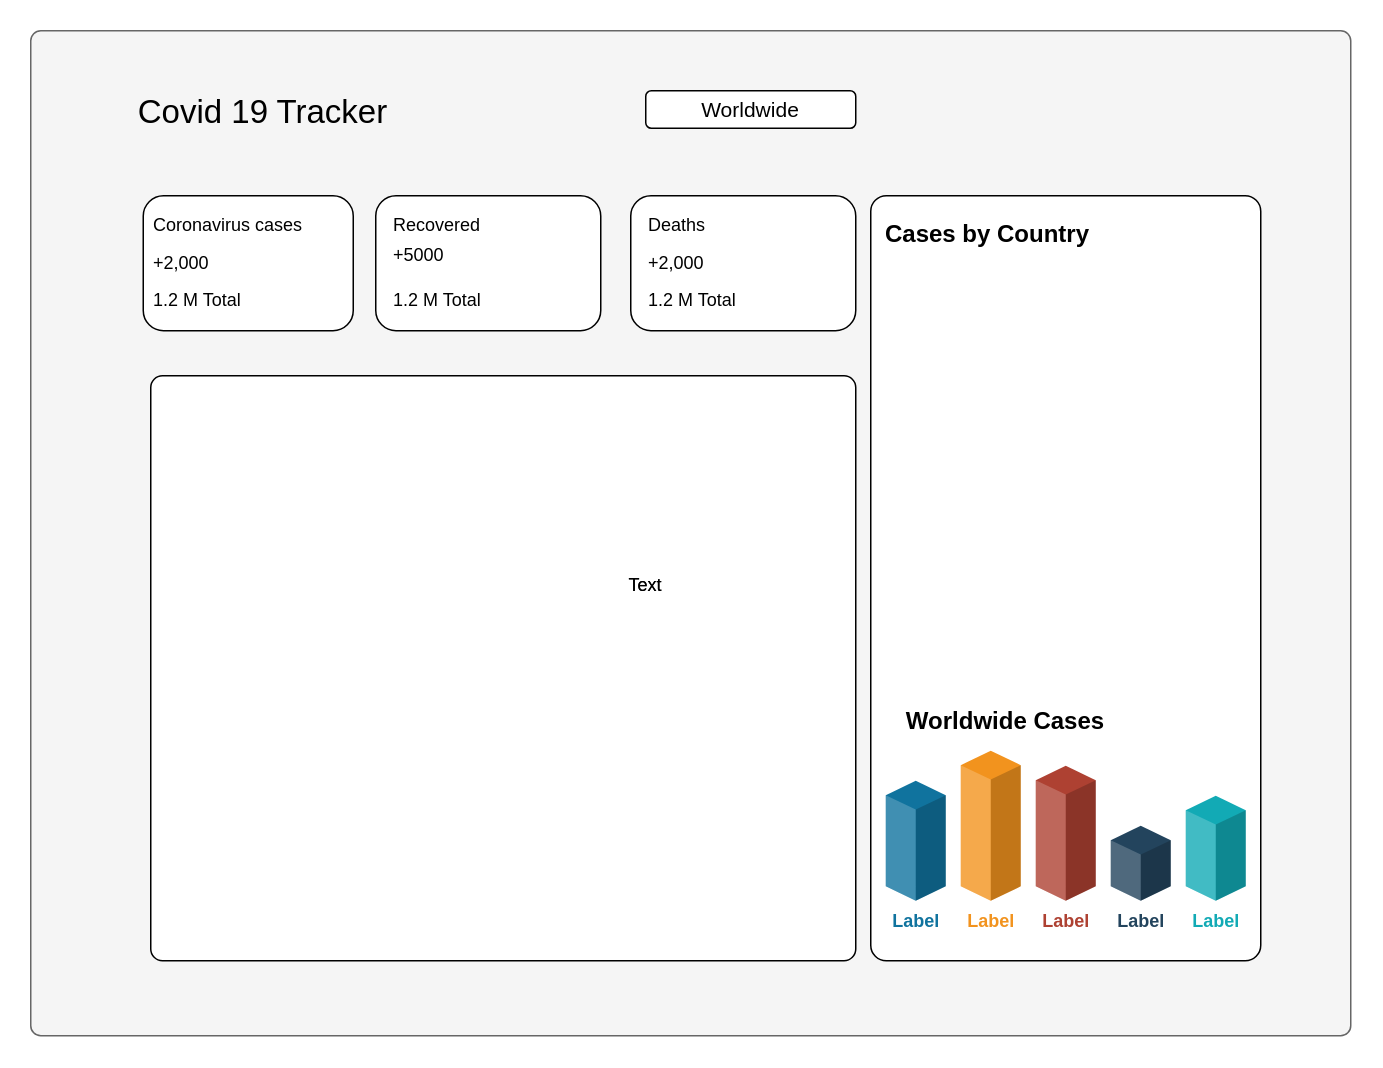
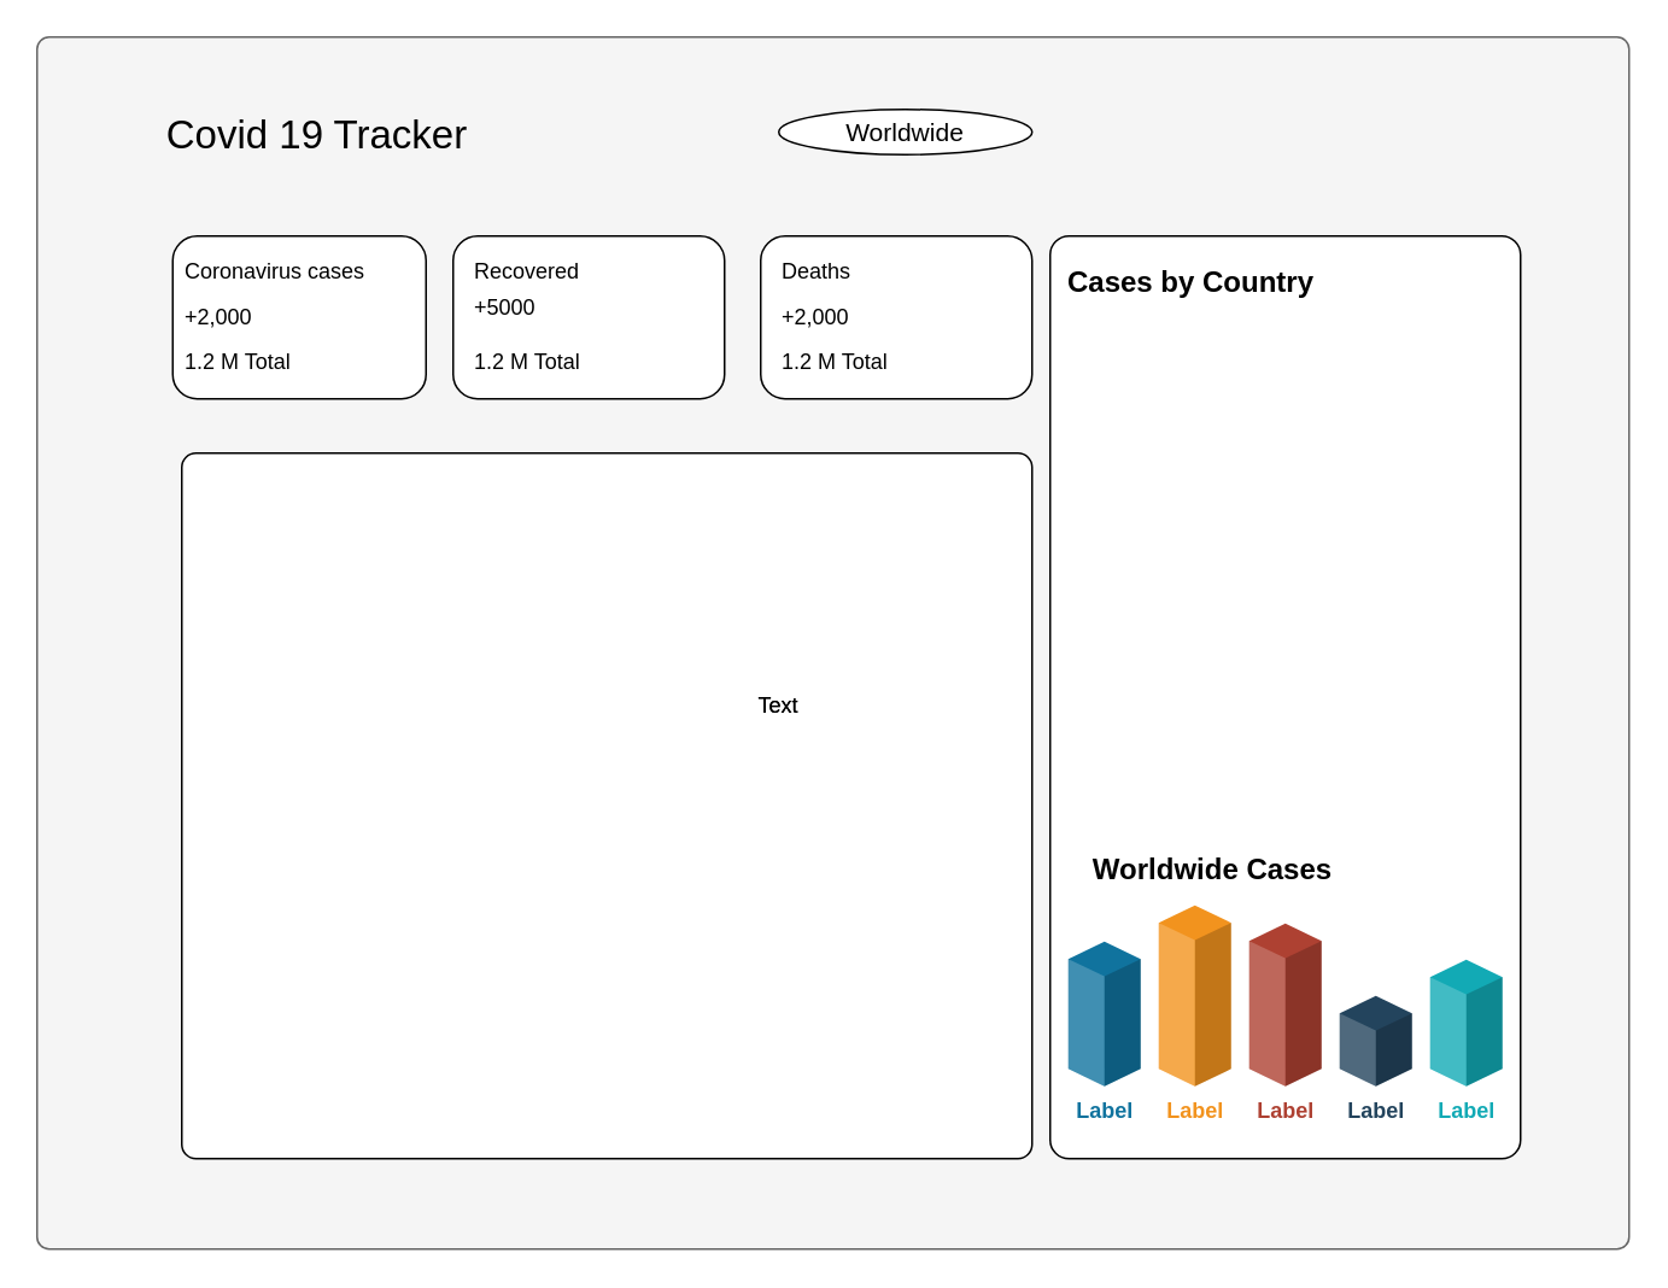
- <mxCell id="4" value="Worldwide" style="rounded=1;whiteSpace=wrap;html=1;shadow=0;glass=0;sketch=0;fontSize=14;" parent="1" vertex="1"><mxGeometry x="430" y="60" width="140" height="25" as="geometry" /></mxCell>
+ <mxCell id="4" value="Worldwide" style="ellipse;whiteSpace=wrap;html=1;shadow=0;glass=0;sketch=0;fontSize=14;" parent="1" vertex="1"><mxGeometry x="430" y="60" width="140" height="25" as="geometry" /></mxCell>
